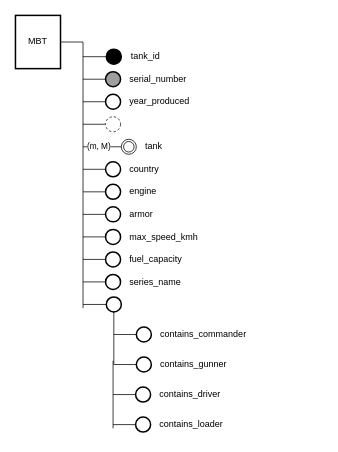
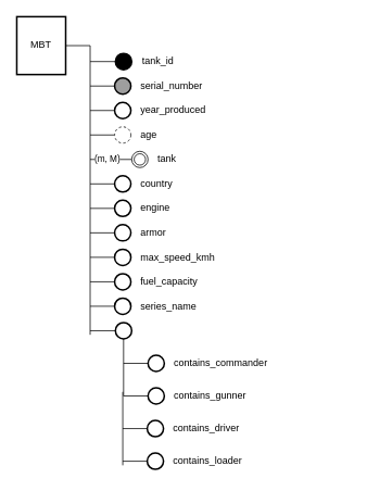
+ <mxCell id="23" value="age" style="text;html=1;strokeColor=none;fillColor=none;align=left;verticalAlign=middle;whiteSpace=wrap;rounded=0;" vertex="1" parent="20"><mxGeometry x="60" width="240" height="30" as="geometry" /></mxCell>
